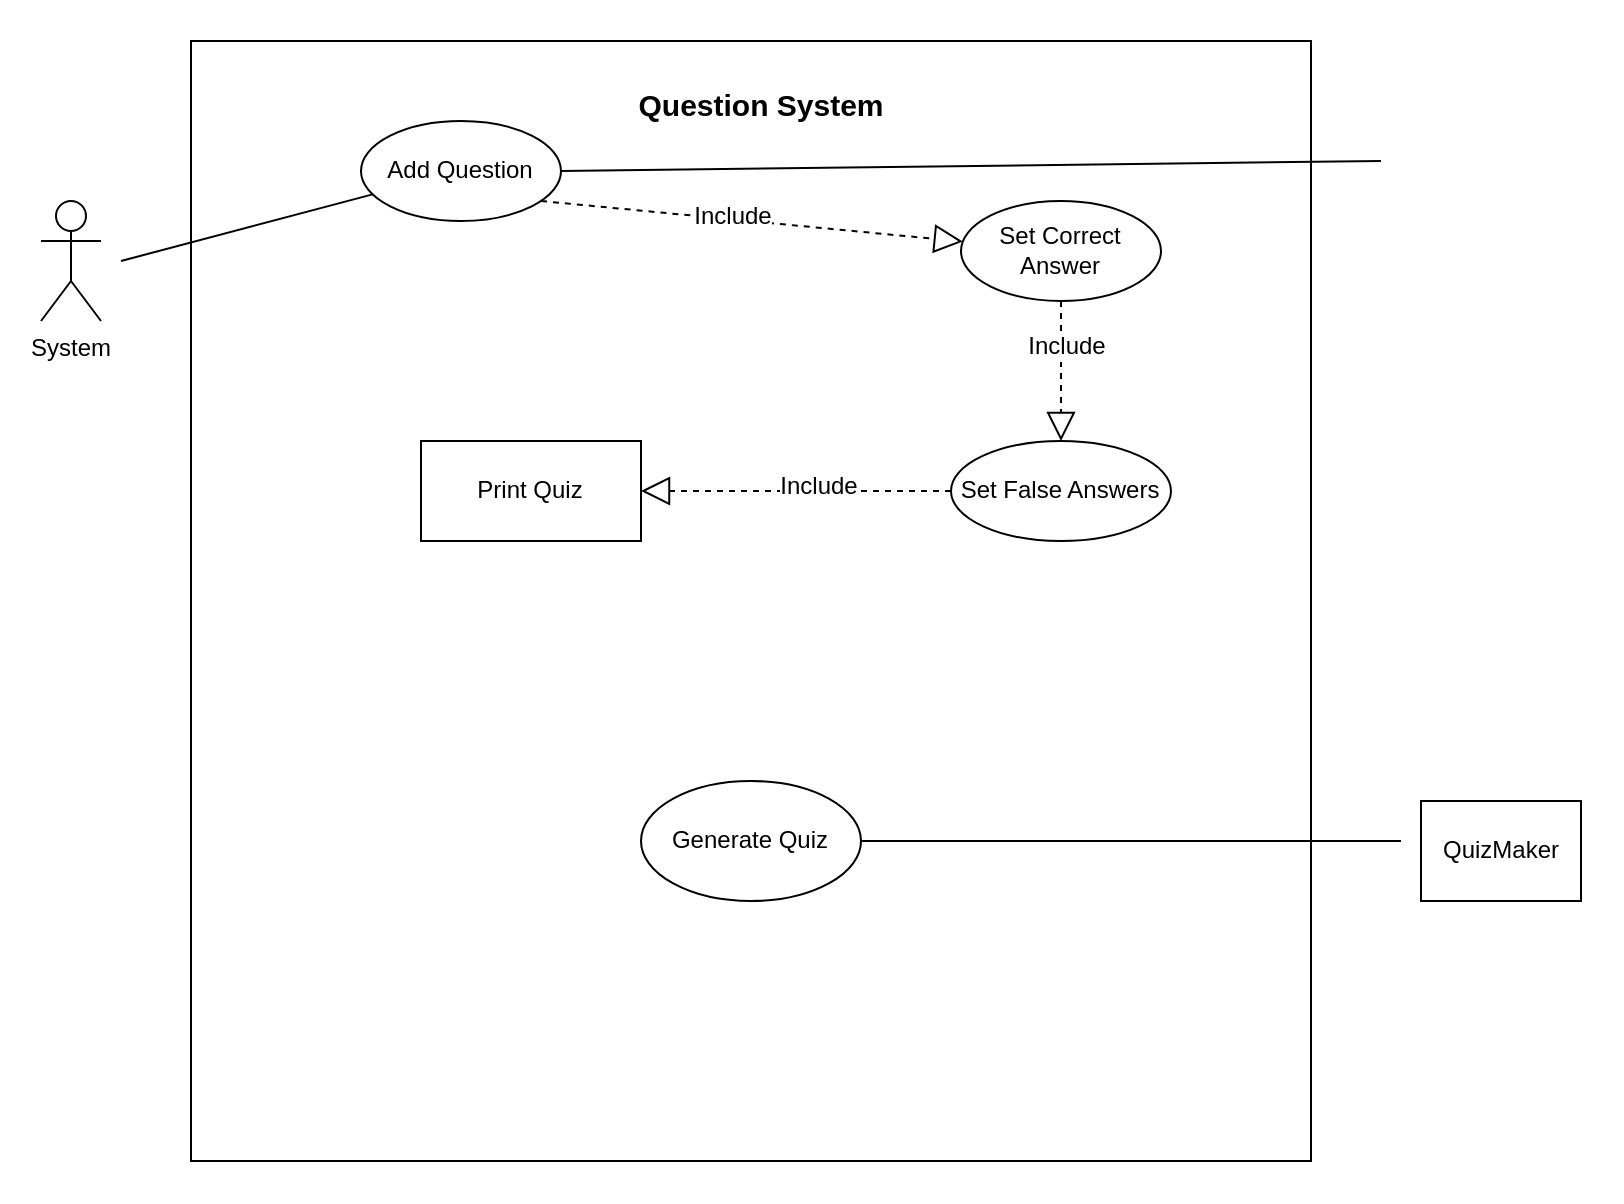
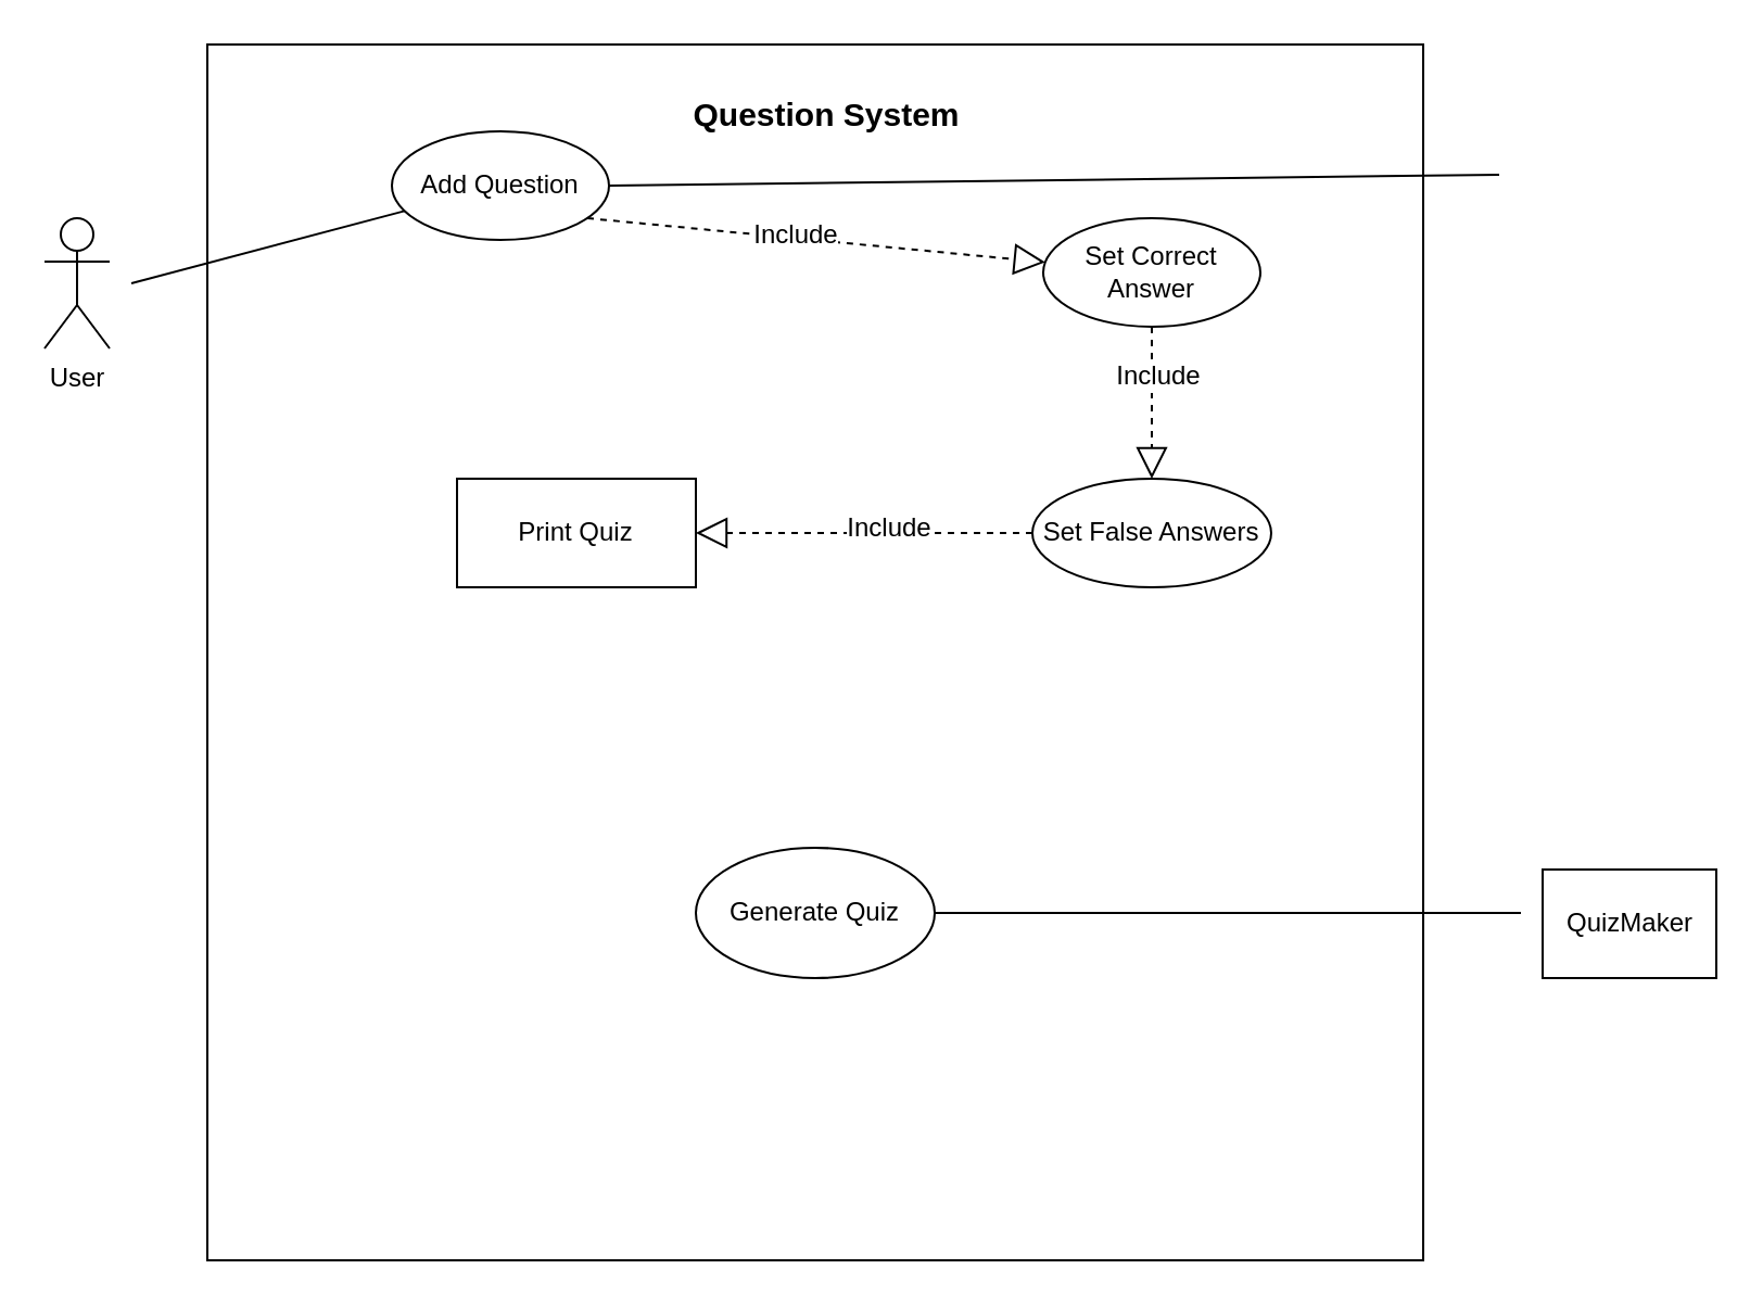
- <mxCell id="3" value="System" style="shape=umlActor;verticalLabelPosition=bottom;labelBackgroundColor=#ffffff;verticalAlign=top;html=1;outlineConnect=0;" parent="1" vertex="1"><mxGeometry x="20" y="100" width="30" height="60" as="geometry" /></mxCell>
+ <mxCell id="3" value="User" style="shape=umlActor;verticalLabelPosition=bottom;labelBackgroundColor=#ffffff;verticalAlign=top;html=1;outlineConnect=0;" parent="1" vertex="1"><mxGeometry x="20" y="100" width="30" height="60" as="geometry" /></mxCell>
